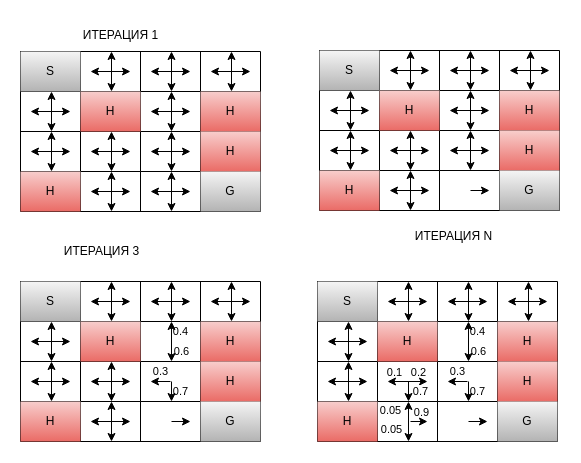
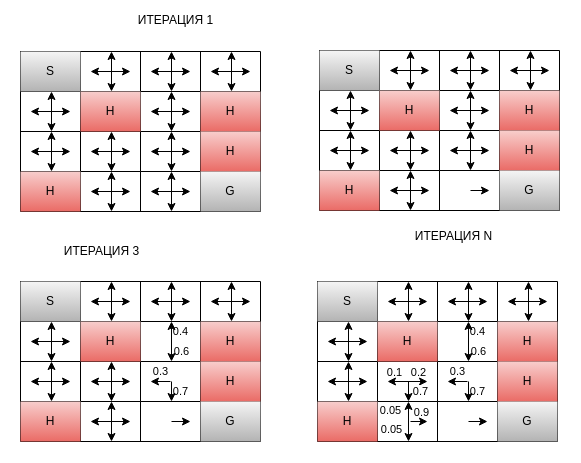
- <mxCell id="101" value="ИТЕРАЦИЯ 1" style="text;html=1;align=center;verticalAlign=middle;resizable=0;points=[];autosize=1;strokeColor=none;fillColor=none;" parent="1" vertex="1"><mxGeometry x="70" y="20" width="100" height="30" as="geometry" /></mxCell>
+ <mxCell id="101" value="ИТЕРАЦИЯ 1" style="text;html=1;align=center;verticalAlign=middle;resizable=0;points=[];autosize=1;strokeColor=none;fillColor=none;" parent="1" vertex="1"><mxGeometry x="125" y="5" width="100" height="30" as="geometry" /></mxCell>
